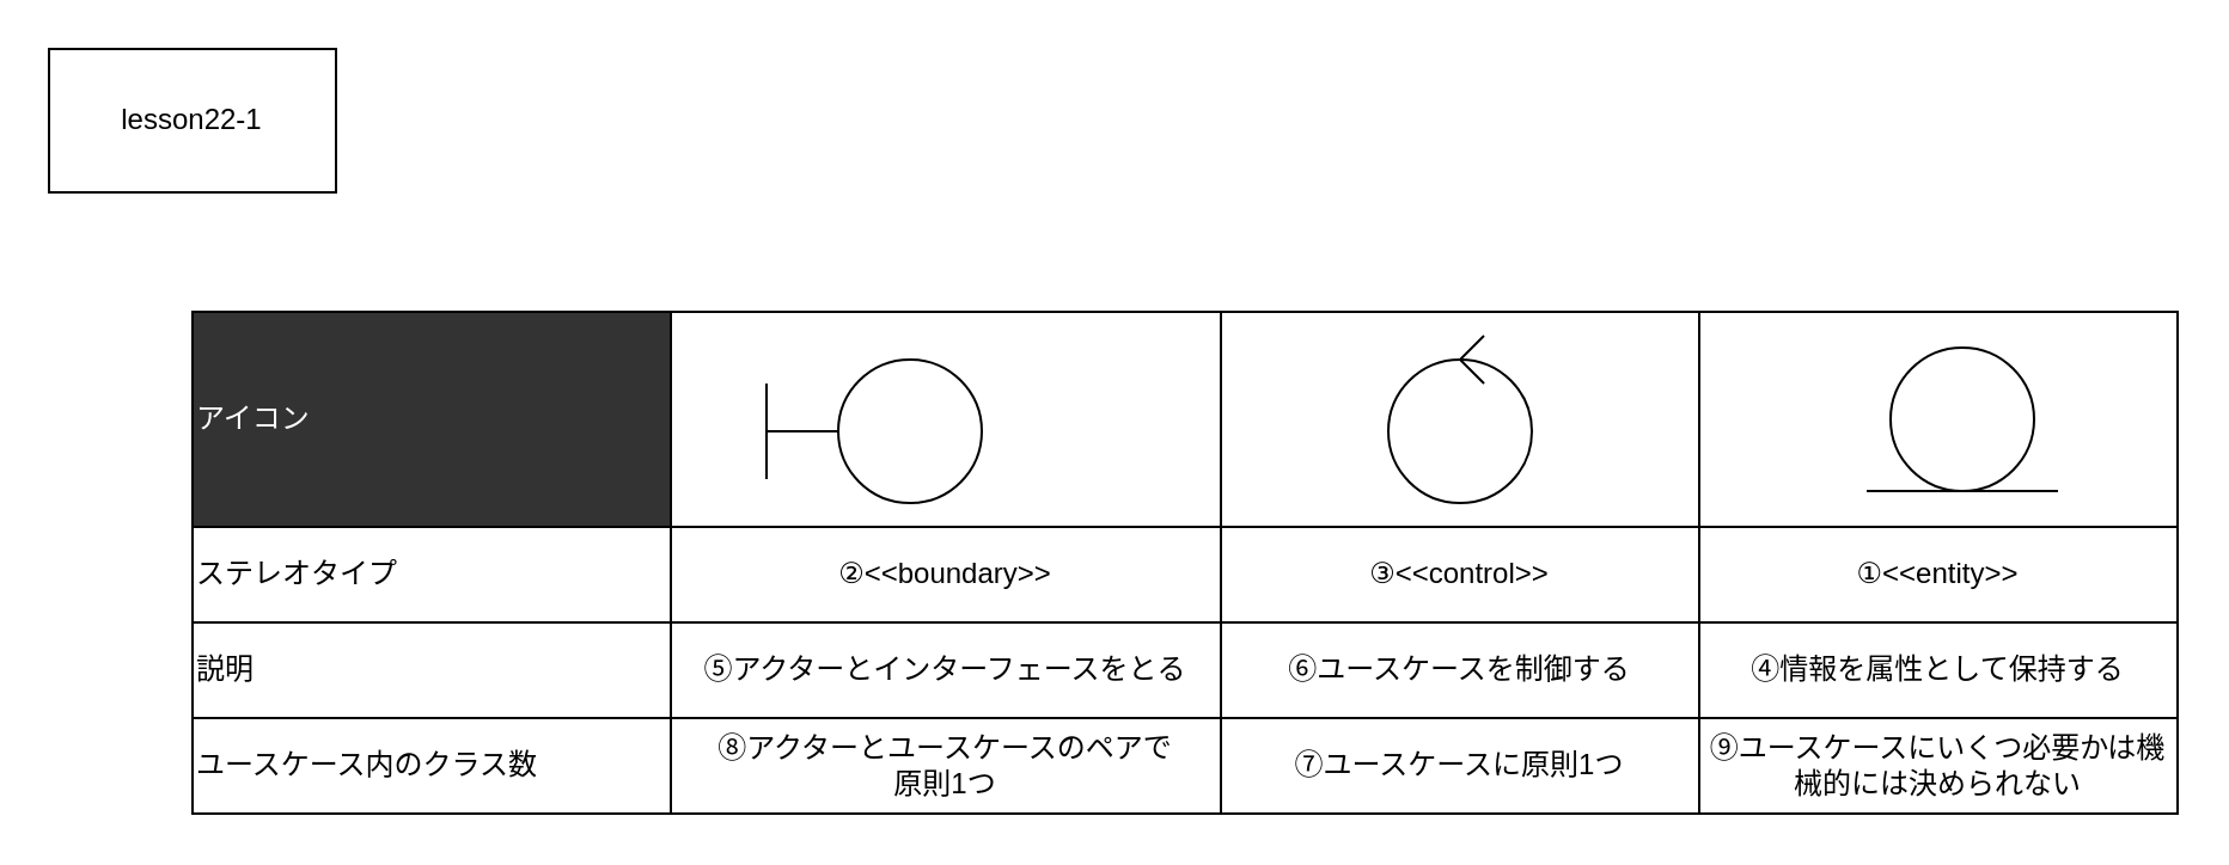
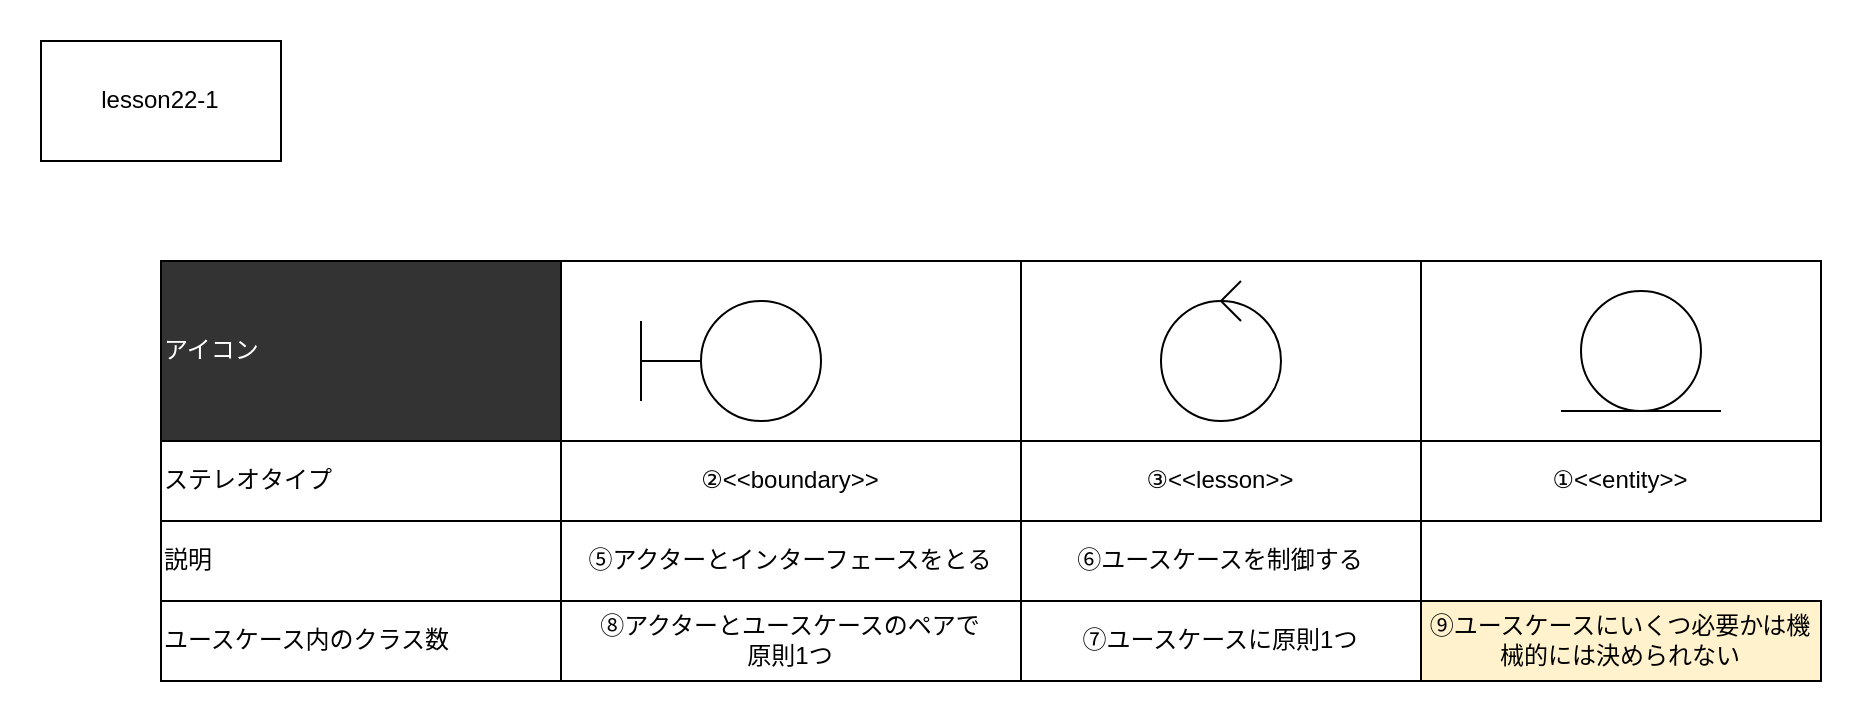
- <mxCell id="13" value="③&amp;lt;&amp;lt;control&amp;gt;&amp;gt;" style="rounded=0;whiteSpace=wrap;html=1;" parent="1" vertex="1"><mxGeometry x="510" y="220" width="200" height="40" as="geometry" /></mxCell>
+ <mxCell id="13" value="③&amp;lt;&amp;lt;lesson&amp;gt;&amp;gt;" style="rounded=0;whiteSpace=wrap;html=1;" parent="1" vertex="1"><mxGeometry x="510" y="220" width="200" height="40" as="geometry" /></mxCell>
- <mxCell id="17" value="④情報を属性として保持する" style="rounded=0;whiteSpace=wrap;html=1;" parent="1" vertex="1"><mxGeometry x="710" y="260" width="200" height="40" as="geometry" /></mxCell>
- <mxCell id="18" value="⑨ユースケースにいくつ必要かは機械的には決められない" style="rounded=0;whiteSpace=wrap;html=1;" parent="1" vertex="1"><mxGeometry x="710" y="300" width="200" height="40" as="geometry" /></mxCell>
+ <mxCell id="18" value="⑨ユースケースにいくつ必要かは機械的には決められない" style="rounded=0;whiteSpace=wrap;html=1;fillColor=#fff2cc;" parent="1" vertex="1"><mxGeometry x="710" y="300" width="200" height="40" as="geometry" /></mxCell>
